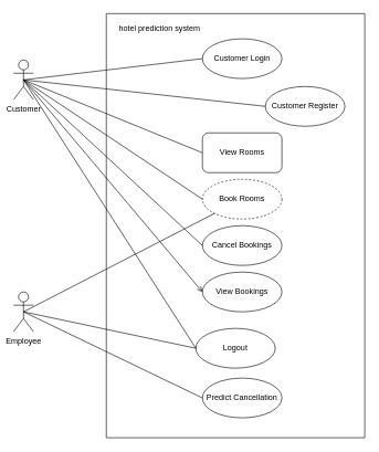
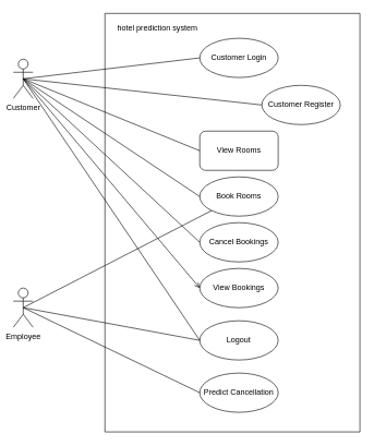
- <mxCell id="7" value="Book Rooms" style="ellipse;whiteSpace=wrap;html=1;dashed=1;" vertex="1" parent="2"><mxGeometry x="145" y="250" width="120" height="60" as="geometry" /></mxCell>
+ <mxCell id="7" value="Book Rooms" style="ellipse;whiteSpace=wrap;html=1;" vertex="1" parent="2"><mxGeometry x="145" y="250" width="120" height="60" as="geometry" /></mxCell>
- <mxCell id="6" value="Logout" style="ellipse;whiteSpace=wrap;html=1;" vertex="1" parent="2"><mxGeometry x="135" y="475" width="120" height="60" as="geometry" /></mxCell>
+ <mxCell id="6" value="Logout" style="ellipse;whiteSpace=wrap;html=1;" vertex="1" parent="2"><mxGeometry x="145" y="470" width="120" height="60" as="geometry" /></mxCell>
